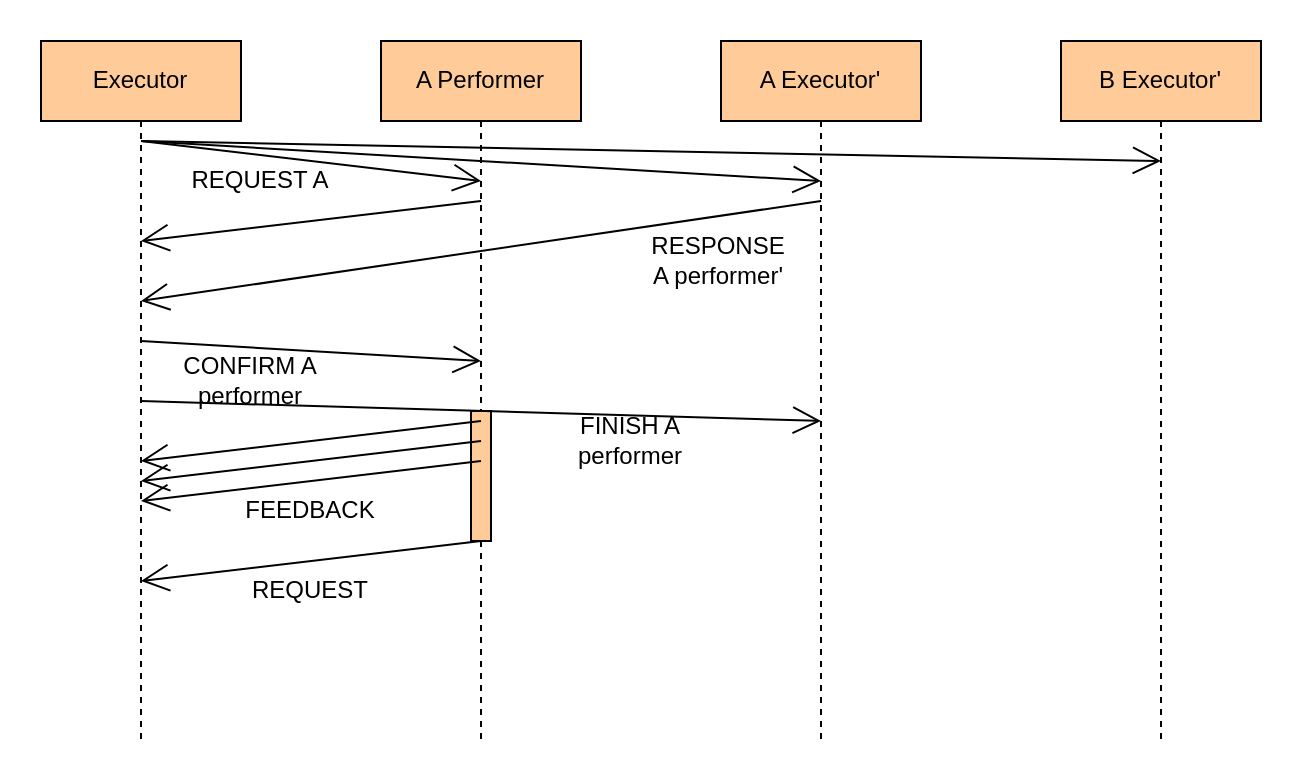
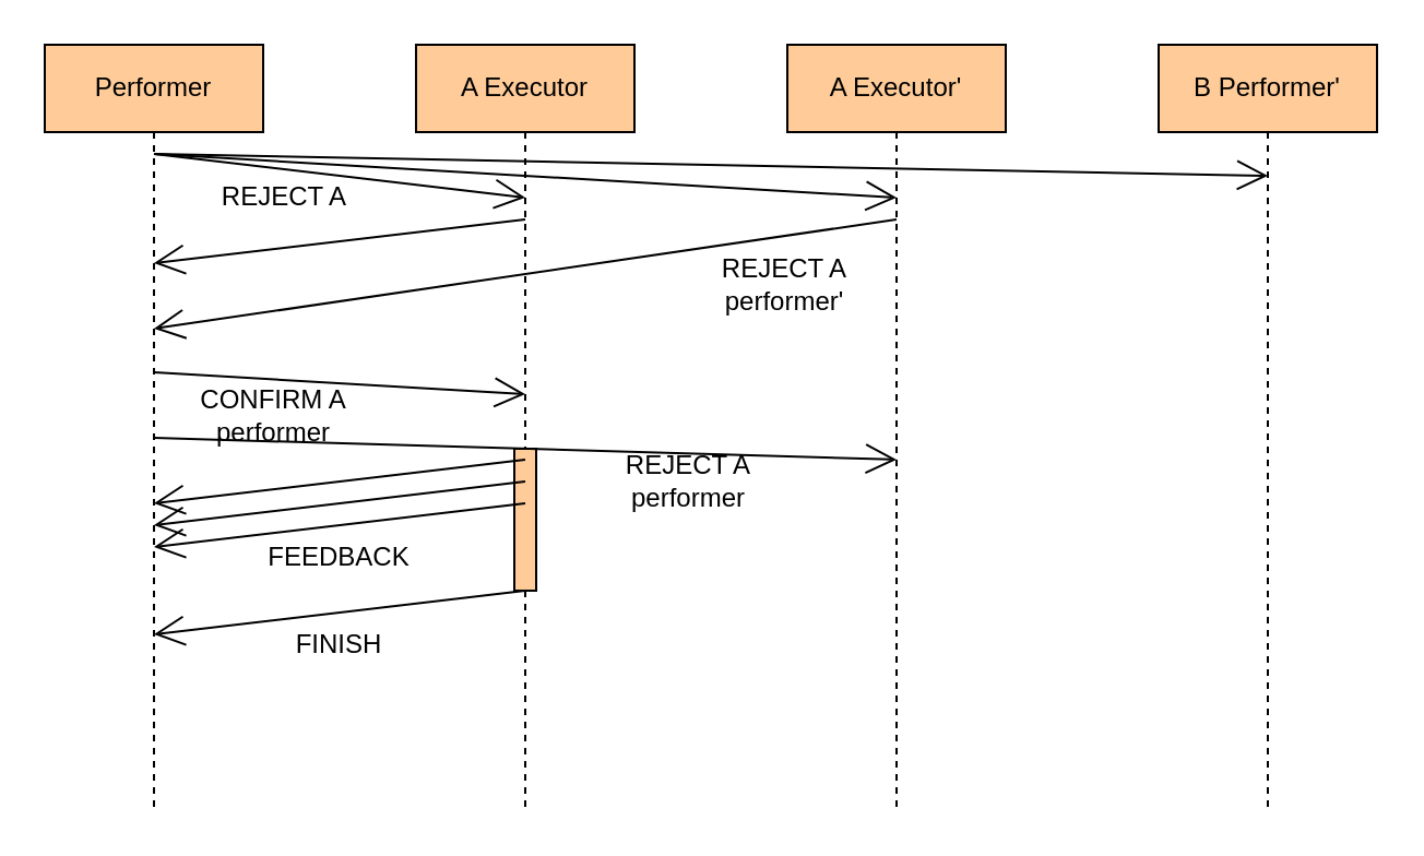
- <mxCell id="2" value="Executor" style="shape=umlLifeline;perimeter=lifelinePerimeter;whiteSpace=wrap;html=1;container=1;collapsible=0;recursiveResize=0;outlineConnect=0;fillColor=#FFCC99;allowArrows=0;connectable=0;" vertex="1" parent="1"><mxGeometry x="20" y="20" width="100" height="350" as="geometry" /></mxCell>
+ <mxCell id="2" value="Performer" style="shape=umlLifeline;perimeter=lifelinePerimeter;whiteSpace=wrap;html=1;container=1;collapsible=0;recursiveResize=0;outlineConnect=0;fillColor=#FFCC99;allowArrows=0;connectable=0;" vertex="1" parent="1"><mxGeometry x="20" y="20" width="100" height="350" as="geometry" /></mxCell>
- <mxCell id="3" value="A Performer" style="shape=umlLifeline;perimeter=lifelinePerimeter;whiteSpace=wrap;html=1;container=1;collapsible=0;recursiveResize=0;outlineConnect=0;fillColor=#FFCC99;connectable=0;allowArrows=0;" vertex="1" parent="1"><mxGeometry x="190" y="20" width="100" height="350" as="geometry" /></mxCell>
+ <mxCell id="3" value="A Executor" style="shape=umlLifeline;perimeter=lifelinePerimeter;whiteSpace=wrap;html=1;container=1;collapsible=0;recursiveResize=0;outlineConnect=0;fillColor=#FFCC99;connectable=0;allowArrows=0;" vertex="1" parent="1"><mxGeometry x="190" y="20" width="100" height="350" as="geometry" /></mxCell>
- <mxCell id="6" value="B Executor'" style="shape=umlLifeline;perimeter=lifelinePerimeter;whiteSpace=wrap;html=1;container=1;collapsible=0;recursiveResize=0;outlineConnect=0;fillColor=#FFCC99;connectable=0;" vertex="1" parent="1"><mxGeometry x="530" y="20" width="100" height="350" as="geometry" /></mxCell>
+ <mxCell id="6" value="B Performer'" style="shape=umlLifeline;perimeter=lifelinePerimeter;whiteSpace=wrap;html=1;container=1;collapsible=0;recursiveResize=0;outlineConnect=0;fillColor=#FFCC99;connectable=0;" vertex="1" parent="1"><mxGeometry x="530" y="20" width="100" height="350" as="geometry" /></mxCell>
- <mxCell id="10" value="REQUEST A" style="text;html=1;strokeColor=none;fillColor=none;align=center;verticalAlign=middle;whiteSpace=wrap;rounded=0;" vertex="1" parent="1"><mxGeometry x="90" y="80" width="80" height="20" as="geometry" /></mxCell>
+ <mxCell id="10" value="REJECT A" style="text;html=1;strokeColor=none;fillColor=none;align=center;verticalAlign=middle;whiteSpace=wrap;rounded=0;" vertex="1" parent="1"><mxGeometry x="90" y="80" width="80" height="20" as="geometry" /></mxCell>
- <mxCell id="13" value="RESPONSE A performer'" style="text;html=1;strokeColor=none;fillColor=none;align=center;verticalAlign=middle;whiteSpace=wrap;rounded=0;" vertex="1" parent="1"><mxGeometry x="324" y="120" width="70" height="20" as="geometry" /></mxCell>
+ <mxCell id="13" value="REJECT A performer'" style="text;html=1;strokeColor=none;fillColor=none;align=center;verticalAlign=middle;whiteSpace=wrap;rounded=0;" vertex="1" parent="1"><mxGeometry x="324" y="120" width="70" height="20" as="geometry" /></mxCell>
- <mxCell id="17" value="FINISH A performer" style="text;html=1;strokeColor=none;fillColor=none;align=center;verticalAlign=middle;whiteSpace=wrap;rounded=0;" vertex="1" parent="1"><mxGeometry x="280" y="210" width="70" height="20" as="geometry" /></mxCell>
+ <mxCell id="17" value="REJECT A performer" style="text;html=1;strokeColor=none;fillColor=none;align=center;verticalAlign=middle;whiteSpace=wrap;rounded=0;" vertex="1" parent="1"><mxGeometry x="280" y="210" width="70" height="20" as="geometry" /></mxCell>
- <mxCell id="23" value="REQUEST" style="text;html=1;strokeColor=none;fillColor=none;align=center;verticalAlign=middle;whiteSpace=wrap;rounded=0;" vertex="1" parent="1"><mxGeometry x="120" y="250" width="70" height="90" as="geometry" /></mxCell>
+ <mxCell id="23" value="FINISH" style="text;html=1;strokeColor=none;fillColor=none;align=center;verticalAlign=middle;whiteSpace=wrap;rounded=0;" vertex="1" parent="1"><mxGeometry x="120" y="250" width="70" height="90" as="geometry" /></mxCell>
